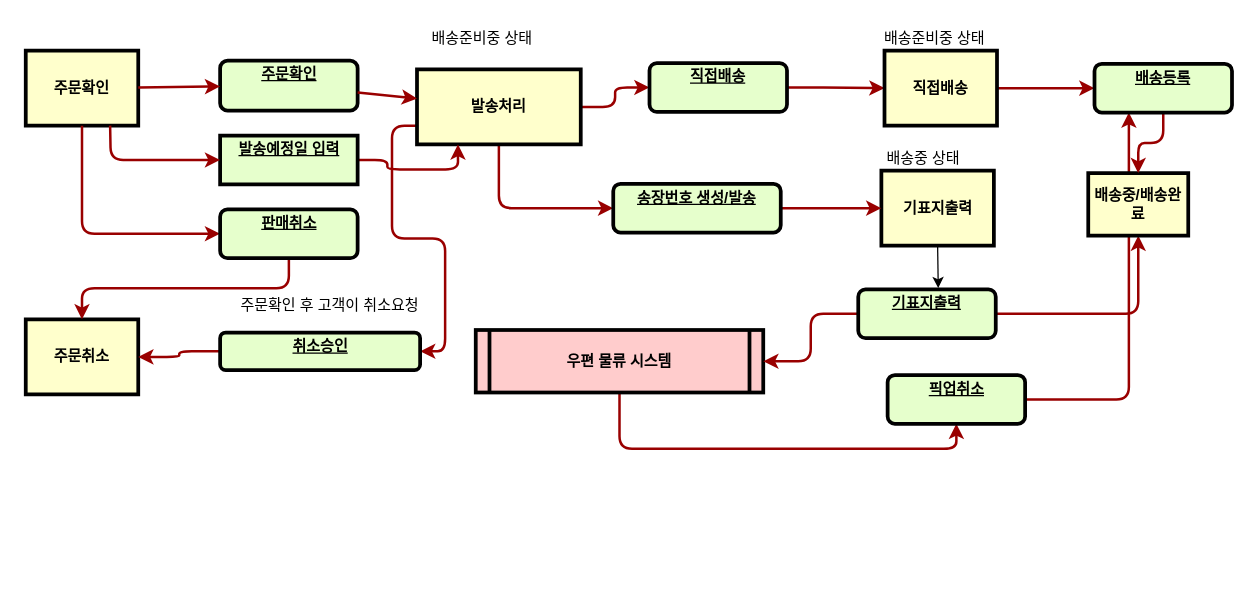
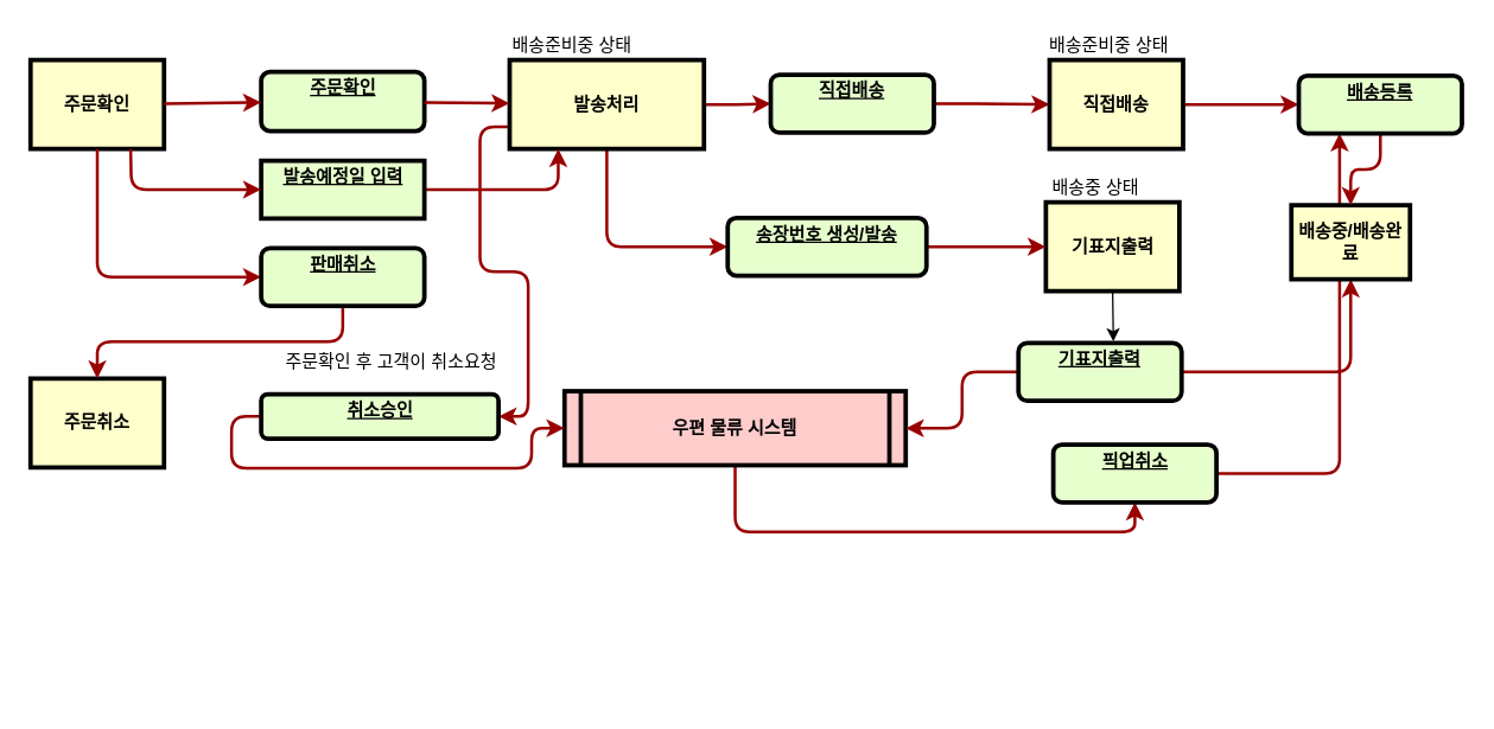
- <mxCell id="7" value="발송처리" style="whiteSpace=wrap;align=center;verticalAlign=middle;fontStyle=1;strokeWidth=3;fillColor=#FFFFCC" parent="1" vertex="1"><mxGeometry x="333" y="55" width="131" height="60" as="geometry" /></mxCell>
+ <mxCell id="7" value="발송처리" style="whiteSpace=wrap;align=center;verticalAlign=middle;fontStyle=1;strokeWidth=3;fillColor=#FFFFCC" parent="1" vertex="1"><mxGeometry x="343" y="40" width="131" height="60" as="geometry" /></mxCell>
- <mxCell id="32" style="edgeStyle=orthogonalEdgeStyle;rounded=1;orthogonalLoop=1;jettySize=auto;html=1;exitX=0;exitY=0.5;exitDx=0;exitDy=0;entryX=1;entryY=0.5;entryDx=0;entryDy=0;strokeColor=#990000;strokeWidth=2;" parent="1" source="33" target="15" edge="1"><mxGeometry relative="1" as="geometry" /></mxCell>
+ <mxCell id="32" style="edgeStyle=orthogonalEdgeStyle;rounded=1;orthogonalLoop=1;jettySize=auto;html=1;exitX=0;exitY=0.5;exitDx=0;exitDy=0;strokeColor=#990000;strokeWidth=2;" parent="1" source="33" target="10" edge="1"><mxGeometry relative="1" as="geometry" /></mxCell>
